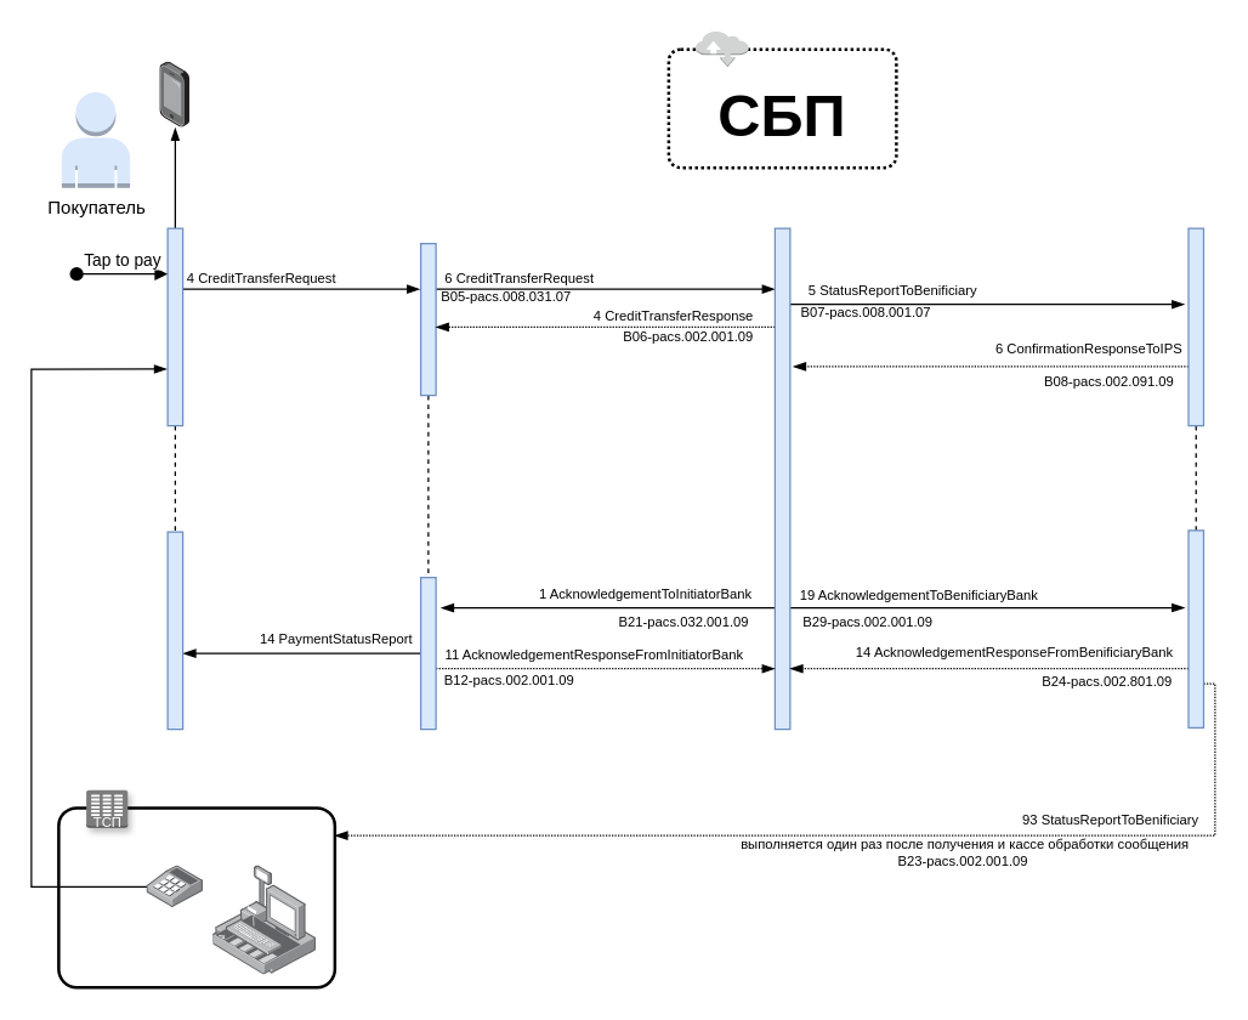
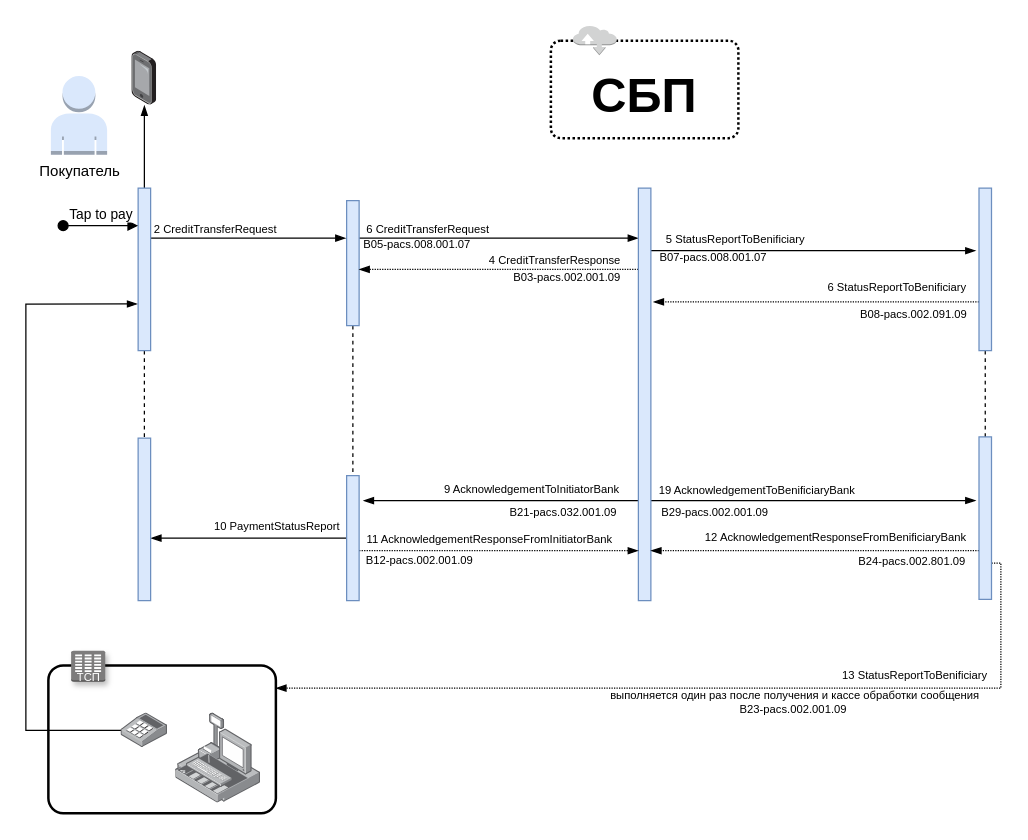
- <mxCell id="48" value="&lt;span class=&quot;fontstyle0&quot;&gt;4 CreditTransferRequest&lt;/span&gt;&amp;nbsp;&amp;nbsp;" style="text;html=1;align=center;verticalAlign=middle;resizable=1;points=[];autosize=1;fontSize=9;movableLabel=1;resizeWidth=1;resizeHeight=1;treeFolding=0;treeMoving=0;direction=east;imageWidth=24;absoluteArcSize=0;fontColor=#000000;" parent="1" vertex="1"><mxGeometry x="113.9" y="173" width="120" height="20" as="geometry" /></mxCell>
+ <mxCell id="48" value="&lt;span class=&quot;fontstyle0&quot;&gt;2 CreditTransferRequest&lt;/span&gt;&amp;nbsp;&amp;nbsp;" style="text;html=1;align=center;verticalAlign=middle;resizable=1;points=[];autosize=1;fontSize=9;movableLabel=1;resizeWidth=1;resizeHeight=1;treeFolding=0;treeMoving=0;direction=east;imageWidth=24;absoluteArcSize=0;fontColor=#000000;" parent="1" vertex="1"><mxGeometry x="113.9" y="173" width="120" height="20" as="geometry" /></mxCell>
- <mxCell id="32" value="&lt;span class=&quot;fontstyle0&quot;&gt;B05-pacs.008.031.07&lt;/span&gt;&amp;nbsp;" style="text;html=1;align=center;verticalAlign=middle;resizable=1;points=[];autosize=1;fontSize=9;fontColor=#000000;" parent="1" vertex="1"><mxGeometry x="291" y="189" width="86" height="12" as="geometry" /></mxCell>
+ <mxCell id="32" value="&lt;span class=&quot;fontstyle0&quot;&gt;B05-pacs.008.001.07&lt;/span&gt;&amp;nbsp;" style="text;html=1;align=center;verticalAlign=middle;resizable=1;points=[];autosize=1;fontSize=9;fontColor=#000000;" parent="1" vertex="1"><mxGeometry x="291" y="189" width="86" height="12" as="geometry" /></mxCell>
- <mxCell id="33" value="&lt;span class=&quot;fontstyle0&quot;&gt;B06-pacs.002.001.09&lt;/span&gt;&amp;nbsp;" style="text;html=1;align=center;verticalAlign=middle;resizable=1;points=[];autosize=1;fontSize=9;fontColor=#000000;resizeWidth=1;resizeHeight=1;" parent="1" vertex="1"><mxGeometry x="406" y="216" width="96" height="11" as="geometry" /></mxCell>
+ <mxCell id="33" value="&lt;span class=&quot;fontstyle0&quot;&gt;B03-pacs.002.001.09&lt;/span&gt;&amp;nbsp;" style="text;html=1;align=center;verticalAlign=middle;resizable=1;points=[];autosize=1;fontSize=9;fontColor=#000000;resizeWidth=1;resizeHeight=1;" parent="1" vertex="1"><mxGeometry x="406" y="216" width="96" height="11" as="geometry" /></mxCell>
- <mxCell id="35" value="&lt;span class=&quot;fontstyle0&quot;&gt;6 ConfirmationResponseToIPS&lt;/span&gt;&amp;nbsp;" style="text;html=1;align=center;verticalAlign=middle;resizable=0;points=[];autosize=1;fontSize=9;" parent="1" vertex="1"><mxGeometry x="647.5" y="220" width="140" height="20" as="geometry" /></mxCell>
+ <mxCell id="35" value="&lt;span class=&quot;fontstyle0&quot;&gt;6 StatusReportToBenificiary&lt;/span&gt;&amp;nbsp;" style="text;html=1;align=center;verticalAlign=middle;resizable=0;points=[];autosize=1;fontSize=9;" parent="1" vertex="1"><mxGeometry x="647.5" y="220" width="140" height="20" as="geometry" /></mxCell>
- <mxCell id="44" value="&lt;span class=&quot;fontstyle0&quot;&gt;1 AcknowledgementToInitiatorBank&lt;/span&gt;&amp;nbsp;&amp;nbsp;" style="text;html=1;align=center;verticalAlign=middle;resizable=0;points=[];autosize=1;fontSize=9;" parent="1" vertex="1"><mxGeometry x="347" y="381" width="160" height="20" as="geometry" /></mxCell>
+ <mxCell id="44" value="&lt;span class=&quot;fontstyle0&quot;&gt;9 AcknowledgementToInitiatorBank&lt;/span&gt;&amp;nbsp;&amp;nbsp;" style="text;html=1;align=center;verticalAlign=middle;resizable=0;points=[];autosize=1;fontSize=9;" parent="1" vertex="1"><mxGeometry x="347" y="381" width="160" height="20" as="geometry" /></mxCell>
- <mxCell id="55" value="&lt;span class=&quot;fontstyle0&quot;&gt;14 PaymentStatusReport&lt;/span&gt;&amp;nbsp;" style="text;html=1;align=center;verticalAlign=middle;resizable=0;points=[];autosize=1;fontSize=9;" parent="1" vertex="1"><mxGeometry x="161.6" y="411" width="120" height="20" as="geometry" /></mxCell>
+ <mxCell id="55" value="&lt;span class=&quot;fontstyle0&quot;&gt;10 PaymentStatusReport&lt;/span&gt;&amp;nbsp;" style="text;html=1;align=center;verticalAlign=middle;resizable=0;points=[];autosize=1;fontSize=9;" parent="1" vertex="1"><mxGeometry x="161.6" y="411" width="120" height="20" as="geometry" /></mxCell>
- <mxCell id="49" value="&lt;span class=&quot;fontstyle0&quot;&gt;14 AcknowledgementResponseFromBenificiaryBank&lt;/span&gt;&amp;nbsp;" style="text;html=1;align=center;verticalAlign=middle;resizable=0;points=[];autosize=1;fontSize=9;" parent="1" vertex="1"><mxGeometry x="553.5" y="420" width="230" height="20" as="geometry" /></mxCell>
+ <mxCell id="49" value="&lt;span class=&quot;fontstyle0&quot;&gt;12 AcknowledgementResponseFromBenificiaryBank&lt;/span&gt;&amp;nbsp;" style="text;html=1;align=center;verticalAlign=middle;resizable=0;points=[];autosize=1;fontSize=9;" parent="1" vertex="1"><mxGeometry x="553.5" y="420" width="230" height="20" as="geometry" /></mxCell>
- <mxCell id="53" value="&lt;span class=&quot;fontstyle0&quot;&gt;93 StatusReportToBenificiary&lt;/span&gt;" style="text;html=1;align=center;verticalAlign=middle;resizable=0;points=[];autosize=1;fontSize=9;" parent="1" vertex="1"><mxGeometry x="666" y="530" width="130" height="20" as="geometry" /></mxCell>
+ <mxCell id="53" value="&lt;span class=&quot;fontstyle0&quot;&gt;13 StatusReportToBenificiary&lt;/span&gt;" style="text;html=1;align=center;verticalAlign=middle;resizable=0;points=[];autosize=1;fontSize=9;" parent="1" vertex="1"><mxGeometry x="666" y="530" width="130" height="20" as="geometry" /></mxCell>
